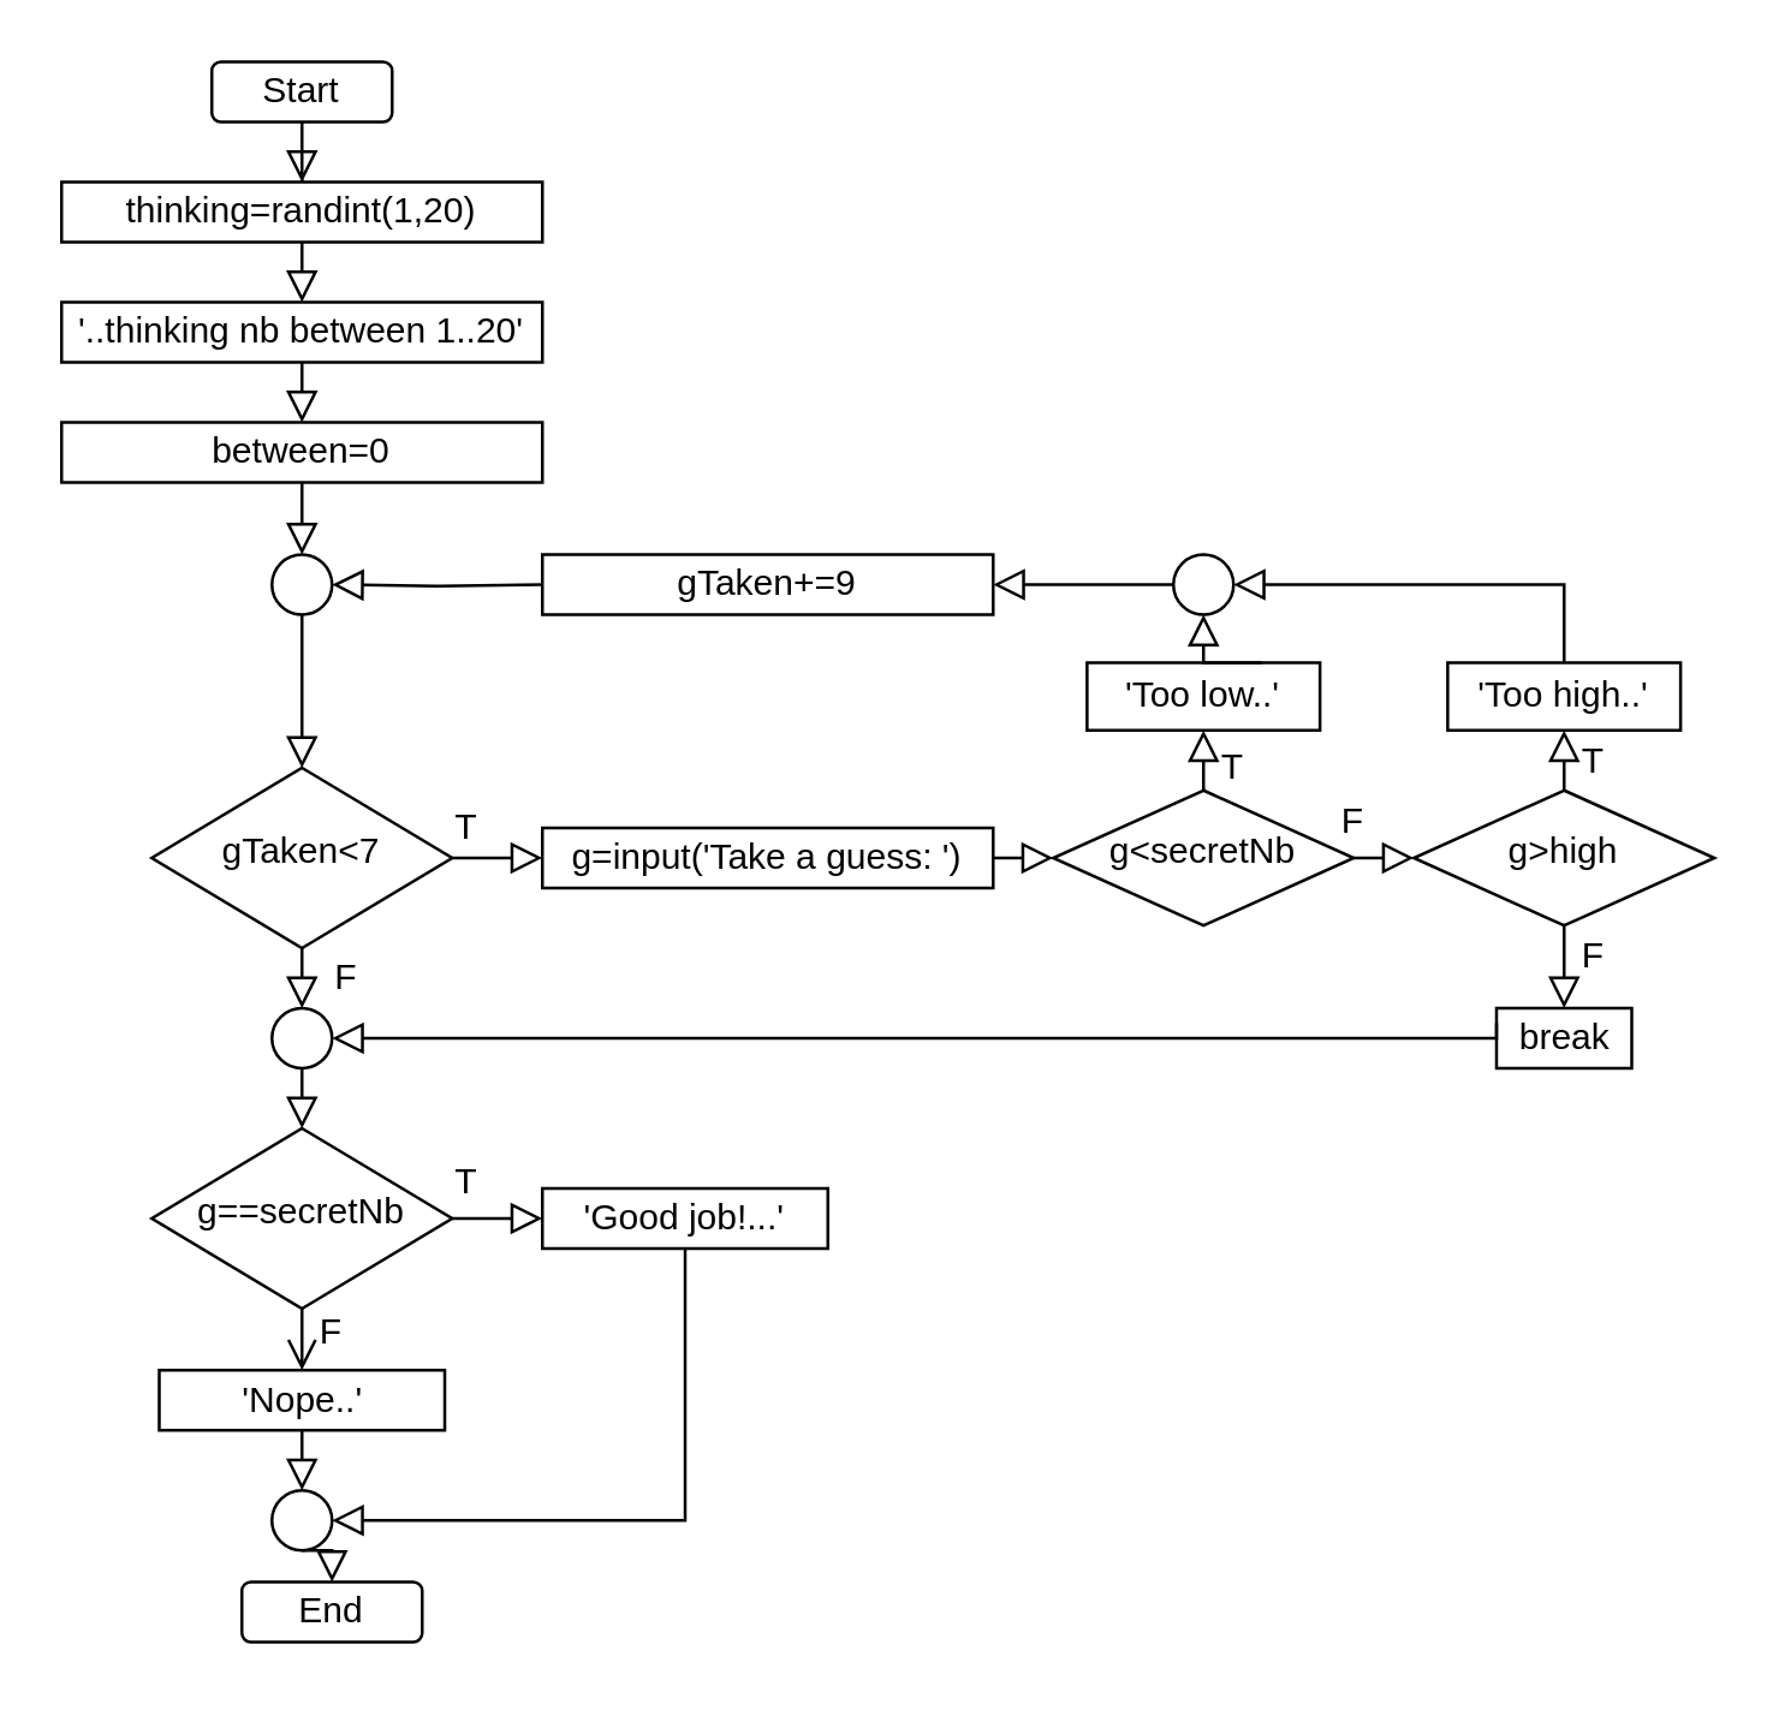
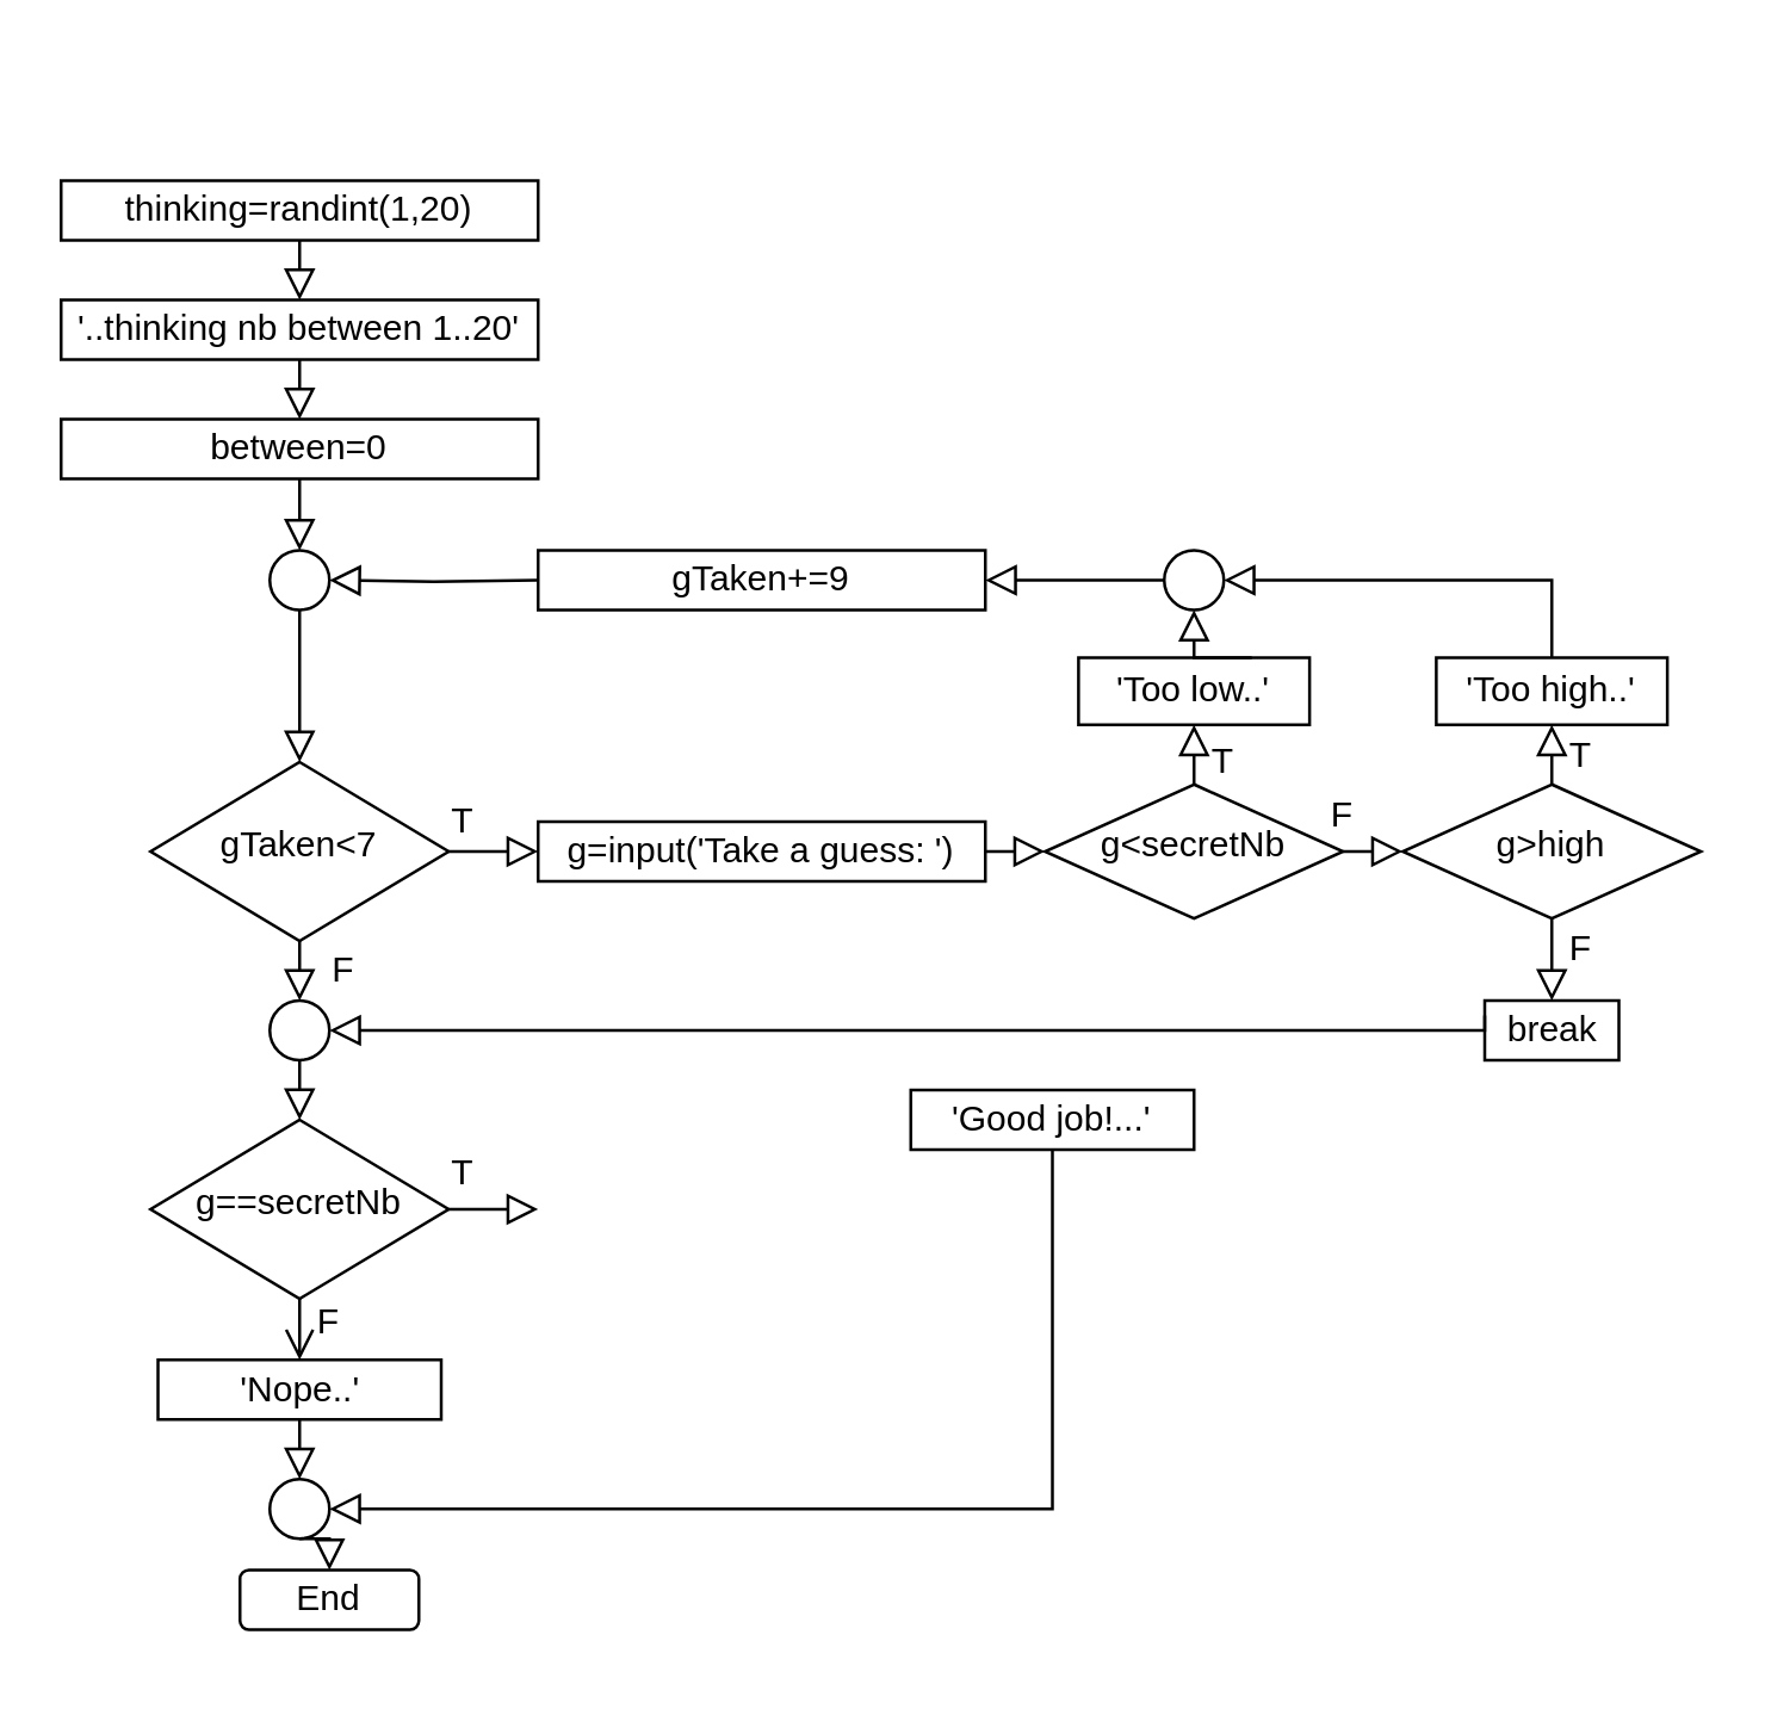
- <mxCell id="6" value="Start" style="rounded=1;whiteSpace=wrap;html=1;fontSize=12;glass=0;strokeWidth=1;shadow=0;" parent="2" vertex="1"><mxGeometry x="50" width="60" height="20" as="geometry" /></mxCell>
- <mxCell id="9" value="" style="rounded=0;html=1;jettySize=auto;orthogonalLoop=1;fontSize=11;endArrow=block;endFill=0;endSize=8;strokeWidth=1;shadow=0;labelBackgroundColor=none;edgeStyle=orthogonalEdgeStyle;entryX=0.5;entryY=0;entryDx=0;entryDy=0;" parent="2" source="6" target="8" edge="1"><mxGeometry as="geometry"><mxPoint x="80" y="20" as="targetPoint" /></mxGeometry></mxCell>
- <mxCell id="26" value="'Good job!...'" style="rounded=0;whiteSpace=wrap;html=1;" vertex="1" parent="2"><mxGeometry x="160" y="375" width="95" height="20" as="geometry" /></mxCell>
+ <mxCell id="26" value="'Good job!...'" style="rounded=0;whiteSpace=wrap;html=1;" vertex="1" parent="2"><mxGeometry x="285" y="345" width="95" height="20" as="geometry" /></mxCell>
